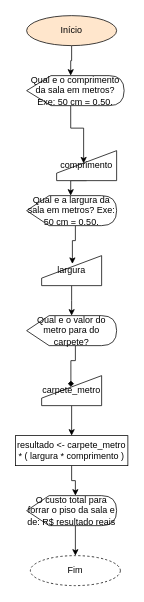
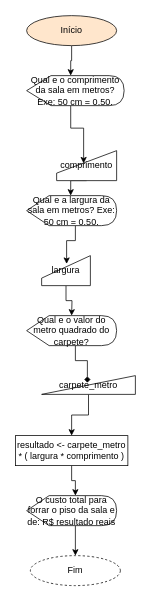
- <mxCell id="11" value="largura" style="shape=manualInput;whiteSpace=wrap;html=1;" vertex="1" parent="1"><mxGeometry x="55" y="340" width="80" height="40" as="geometry" /></mxCell>
+ <mxCell id="11" value="largura" style="shape=manualInput;whiteSpace=wrap;html=1;" vertex="1" parent="1"><mxGeometry x="55" y="340" width="65" height="40" as="geometry" /></mxCell>
- <mxCell id="13" value="Qual e o valor do metro para do carpete?" style="shape=display;whiteSpace=wrap;html=1;" vertex="1" parent="1"><mxGeometry x="35" y="420" width="120" height="40" as="geometry" /></mxCell>
+ <mxCell id="13" value="Qual e o valor do metro quadrado do carpete?" style="shape=display;whiteSpace=wrap;html=1;" vertex="1" parent="1"><mxGeometry x="35" y="420" width="120" height="40" as="geometry" /></mxCell>
- <mxCell id="16" value="carpete_metro" style="shape=manualInput;whiteSpace=wrap;html=1;" vertex="1" parent="1"><mxGeometry x="55" y="500" width="80" height="40" as="geometry" /></mxCell>
+ <mxCell id="16" value="carpete_metro" style="shape=manualInput;whiteSpace=wrap;html=1;" vertex="1" parent="1"><mxGeometry x="55" y="500" width="125" height="25" as="geometry" /></mxCell>
